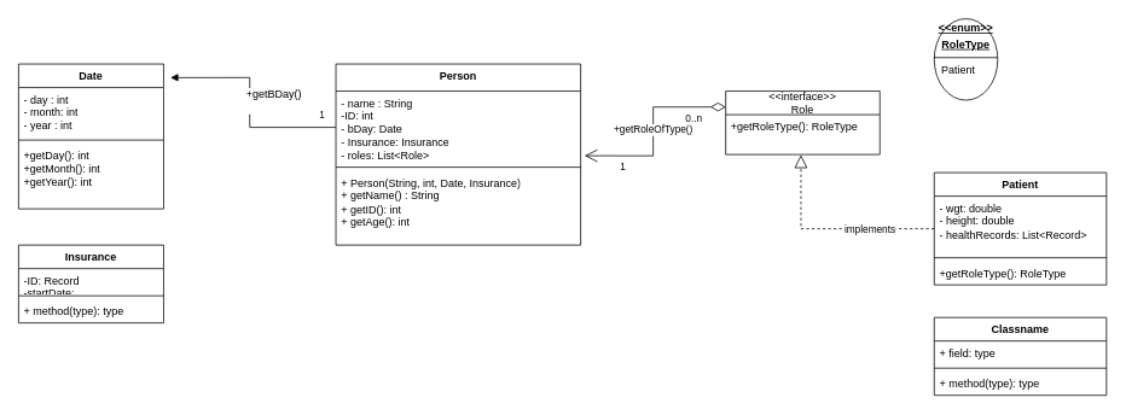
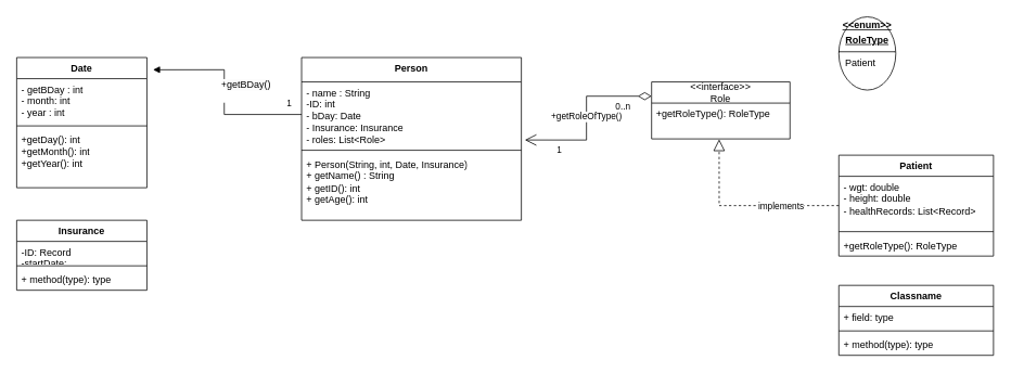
- <mxCell id="19" value="- day : int&lt;div&gt;- month: int&lt;/div&gt;&lt;div&gt;- year : int&lt;/div&gt;" style="text;strokeColor=none;fillColor=none;align=left;verticalAlign=top;spacingLeft=4;spacingRight=4;overflow=hidden;rotatable=0;points=[[0,0.5],[1,0.5]];portConstraint=eastwest;whiteSpace=wrap;html=1;" vertex="1" parent="18"><mxGeometry y="26" width="160" height="54" as="geometry" /></mxCell>
+ <mxCell id="19" value="- getBDay : int&lt;div&gt;- month: int&lt;/div&gt;&lt;div&gt;- year : int&lt;/div&gt;" style="text;strokeColor=none;fillColor=none;align=left;verticalAlign=top;spacingLeft=4;spacingRight=4;overflow=hidden;rotatable=0;points=[[0,0.5],[1,0.5]];portConstraint=eastwest;whiteSpace=wrap;html=1;" vertex="1" parent="18"><mxGeometry y="26" width="160" height="54" as="geometry" /></mxCell>
